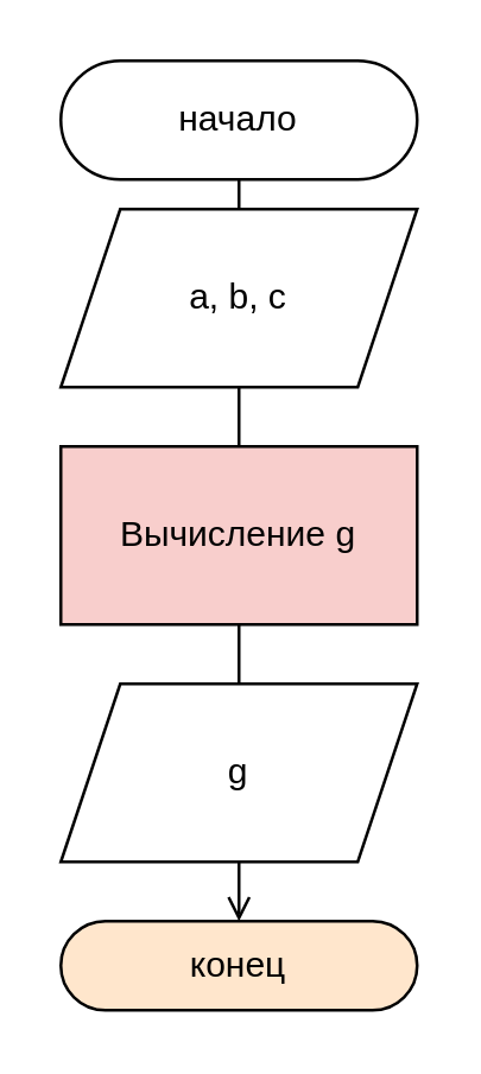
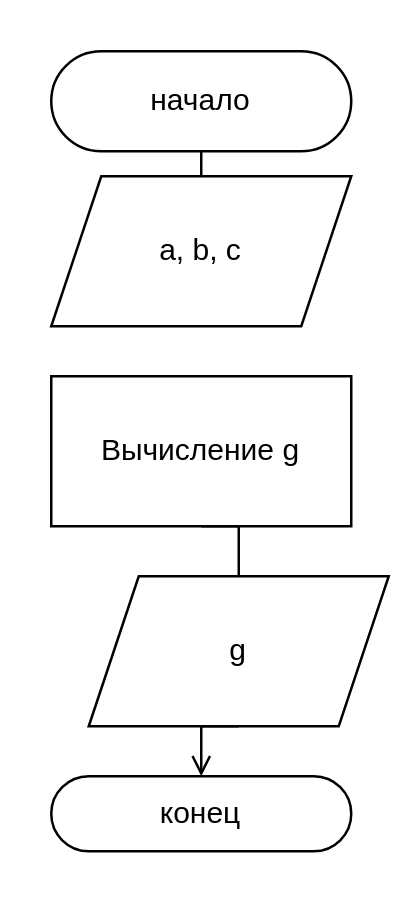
- <mxCell id="4" style="edgeStyle=orthogonalEdgeStyle;rounded=0;orthogonalLoop=1;jettySize=auto;html=1;exitX=0.5;exitY=1;exitDx=0;exitDy=0;entryX=0.5;entryY=0;entryDx=0;entryDy=0;endArrow=none;startFill=0;" edge="1" parent="1" source="5" target="7"><mxGeometry relative="1" as="geometry" /></mxCell>
- <mxCell id="7" value="Вычисление g" style="rounded=0;whiteSpace=wrap;html=1;fillColor=#f8cecc;" vertex="1" parent="1"><mxGeometry x="20" y="150" width="120" height="60" as="geometry" /></mxCell>
+ <mxCell id="7" value="Вычисление g" style="rounded=0;whiteSpace=wrap;html=1;" vertex="1" parent="1"><mxGeometry x="20" y="150" width="120" height="60" as="geometry" /></mxCell>
- <mxCell id="9" value="g" style="shape=parallelogram;perimeter=parallelogramPerimeter;whiteSpace=wrap;html=1;fixedSize=1;" vertex="1" parent="1"><mxGeometry x="20" y="230" width="120" height="60" as="geometry" /></mxCell>
+ <mxCell id="9" value="g" style="shape=parallelogram;perimeter=parallelogramPerimeter;whiteSpace=wrap;html=1;fixedSize=1;" vertex="1" parent="1"><mxGeometry x="35" y="230" width="120" height="60" as="geometry" /></mxCell>
- <mxCell id="10" value="конец" style="rounded=1;whiteSpace=wrap;html=1;arcSize=50;fillColor=#ffe6cc;" vertex="1" parent="1"><mxGeometry x="20" y="310" width="120" height="30" as="geometry" /></mxCell>
+ <mxCell id="10" value="конец" style="rounded=1;whiteSpace=wrap;html=1;arcSize=50;" vertex="1" parent="1"><mxGeometry x="20" y="310" width="120" height="30" as="geometry" /></mxCell>
